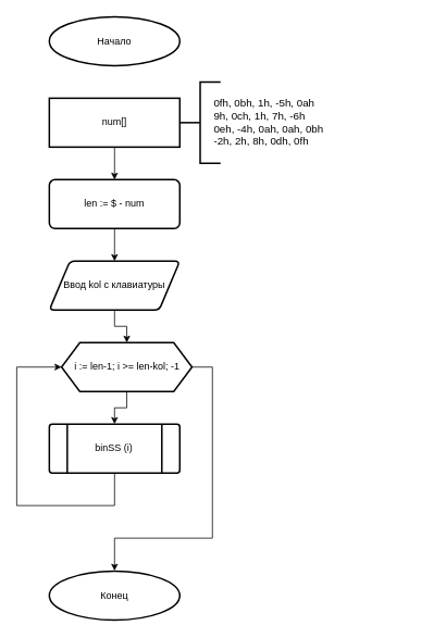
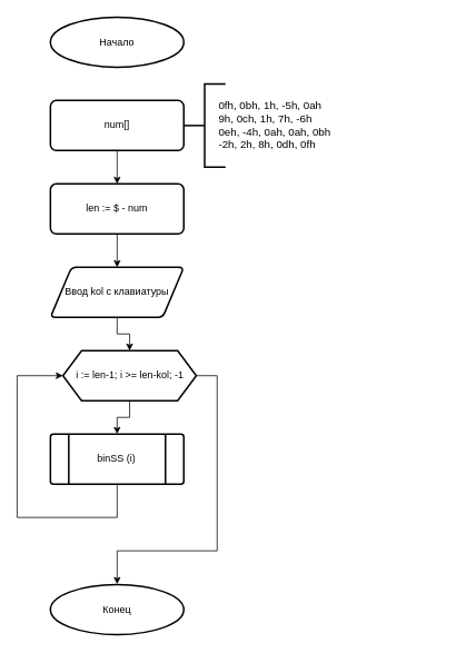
- <mxCell id="4" value="num[]" style="whiteSpace=wrap;html=1;absoluteArcSize=1;arcSize=14;strokeWidth=2;rounded=0;" parent="1" vertex="1"><mxGeometry x="60" y="120" width="160" height="60" as="geometry" /></mxCell>
+ <mxCell id="4" value="num[]" style="rounded=1;whiteSpace=wrap;html=1;absoluteArcSize=1;arcSize=14;strokeWidth=2;" parent="1" vertex="1"><mxGeometry x="60" y="120" width="160" height="60" as="geometry" /></mxCell>
